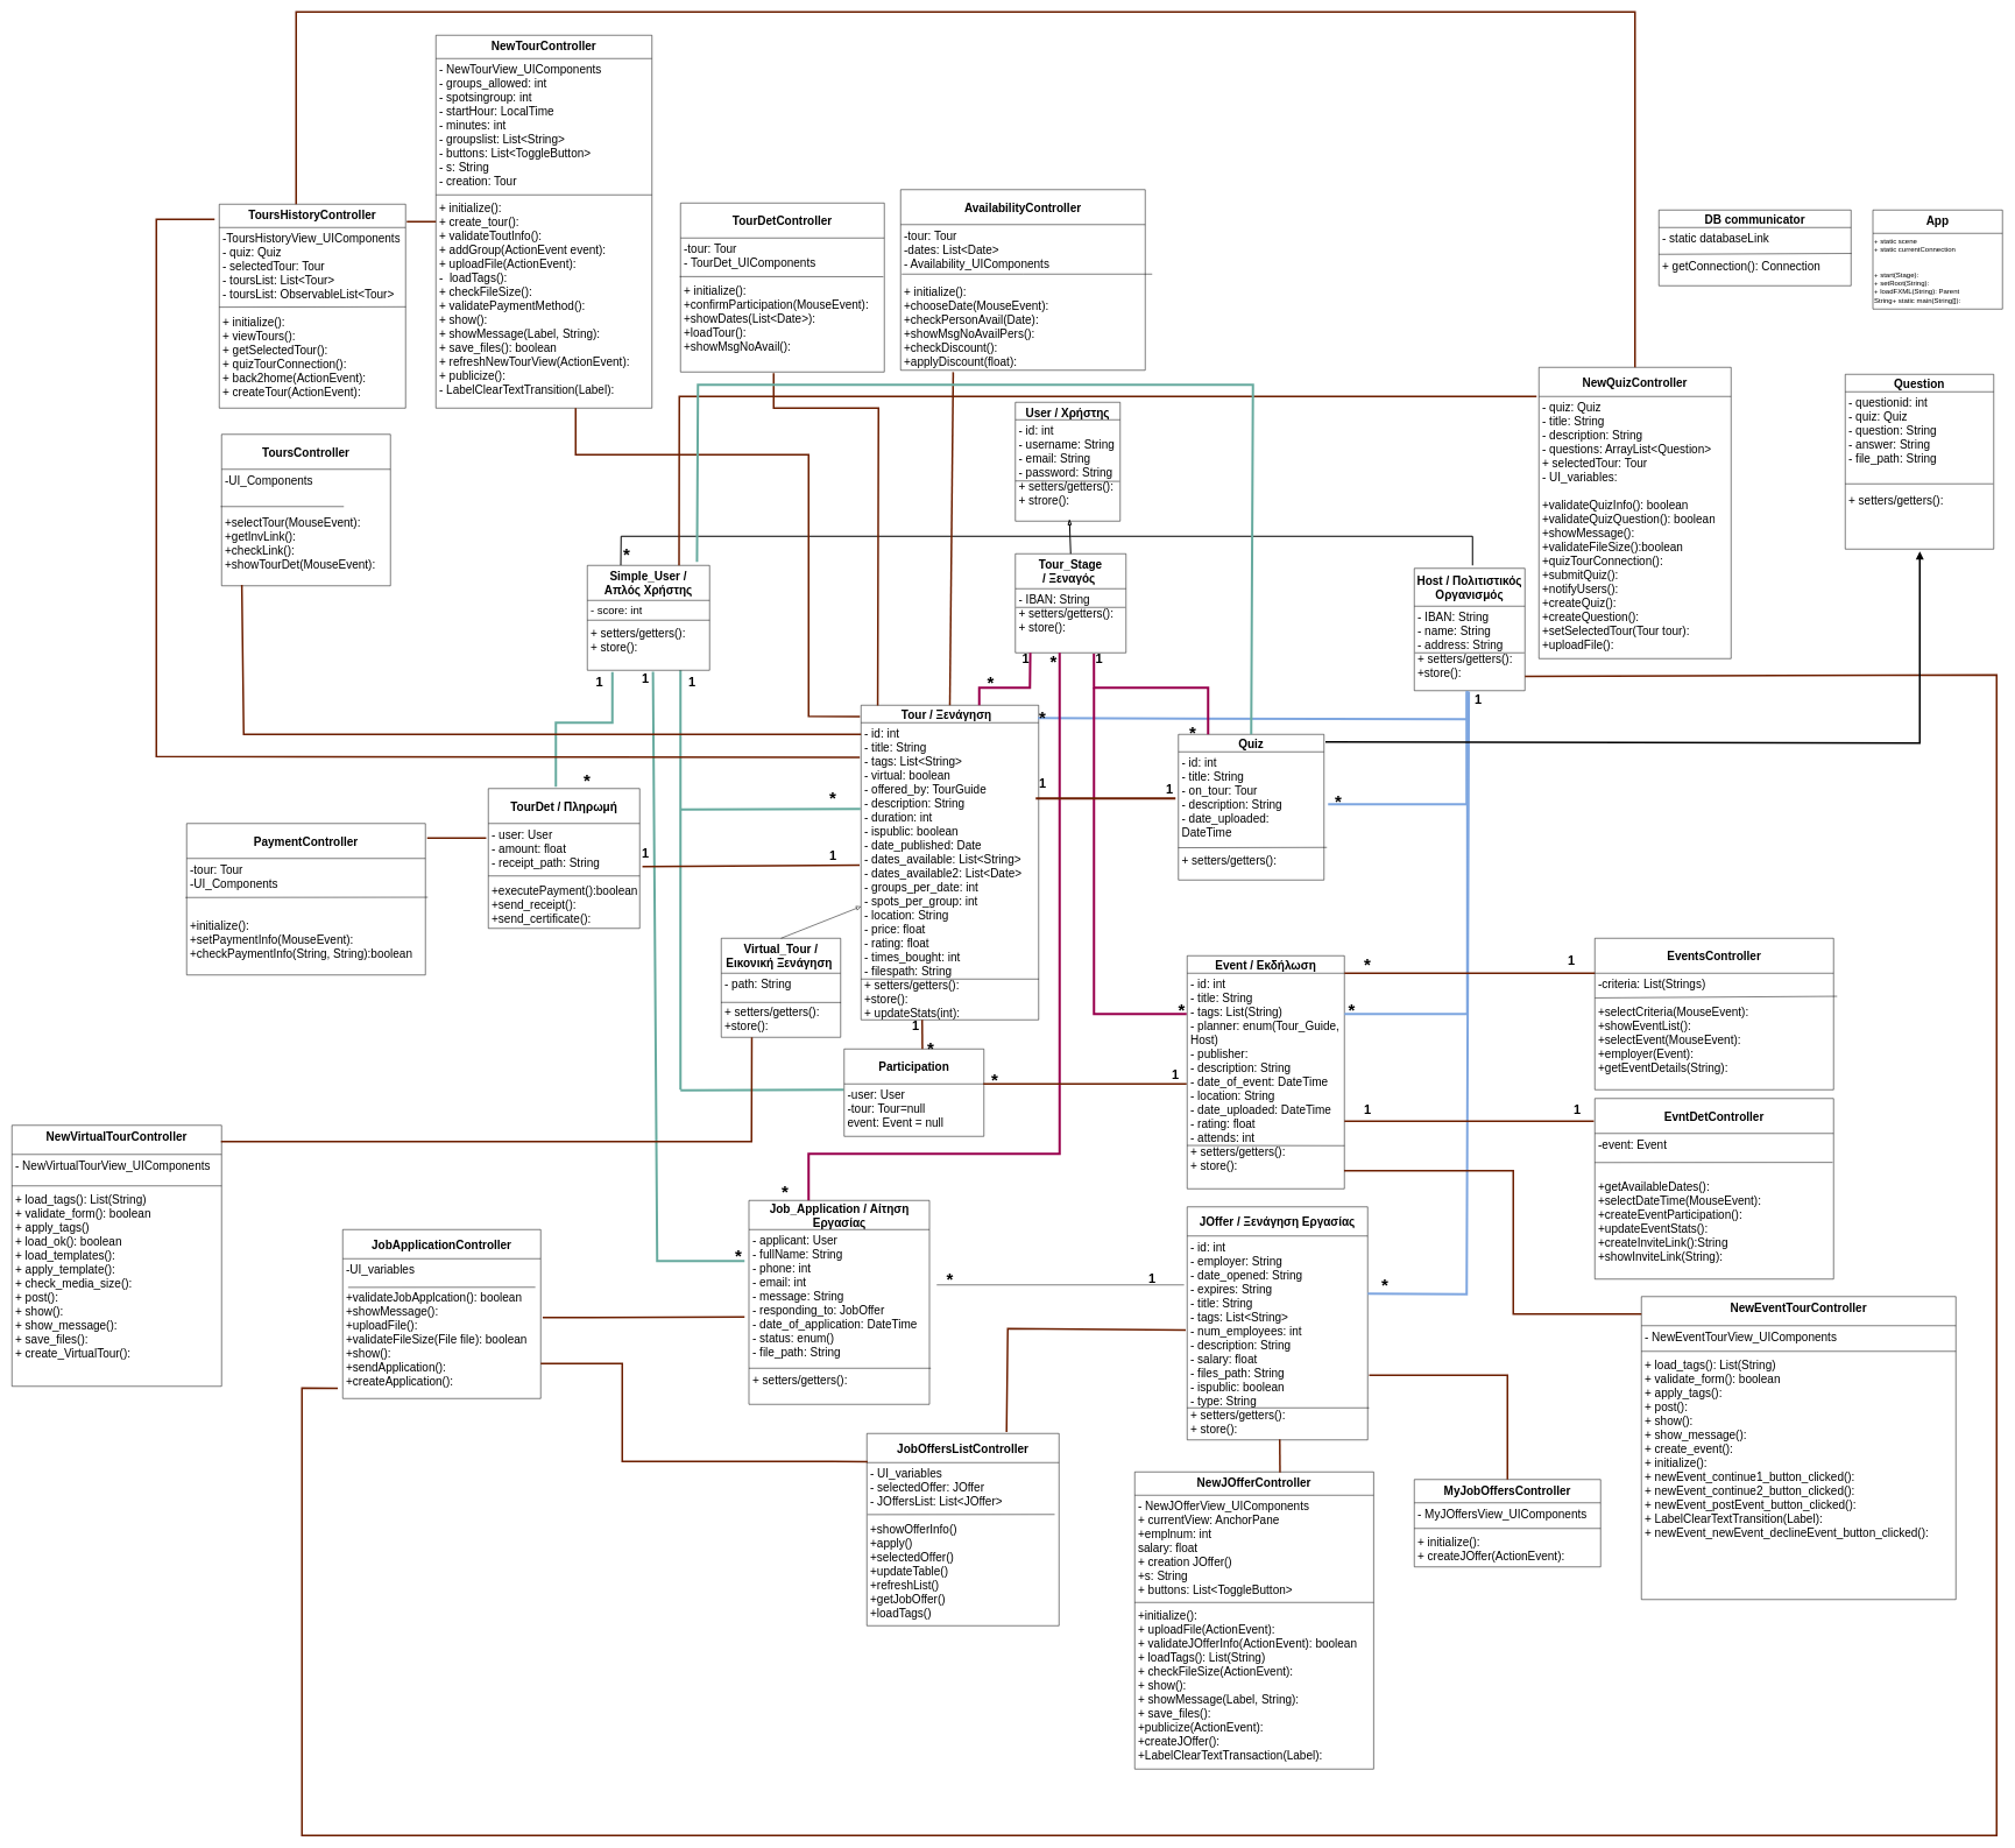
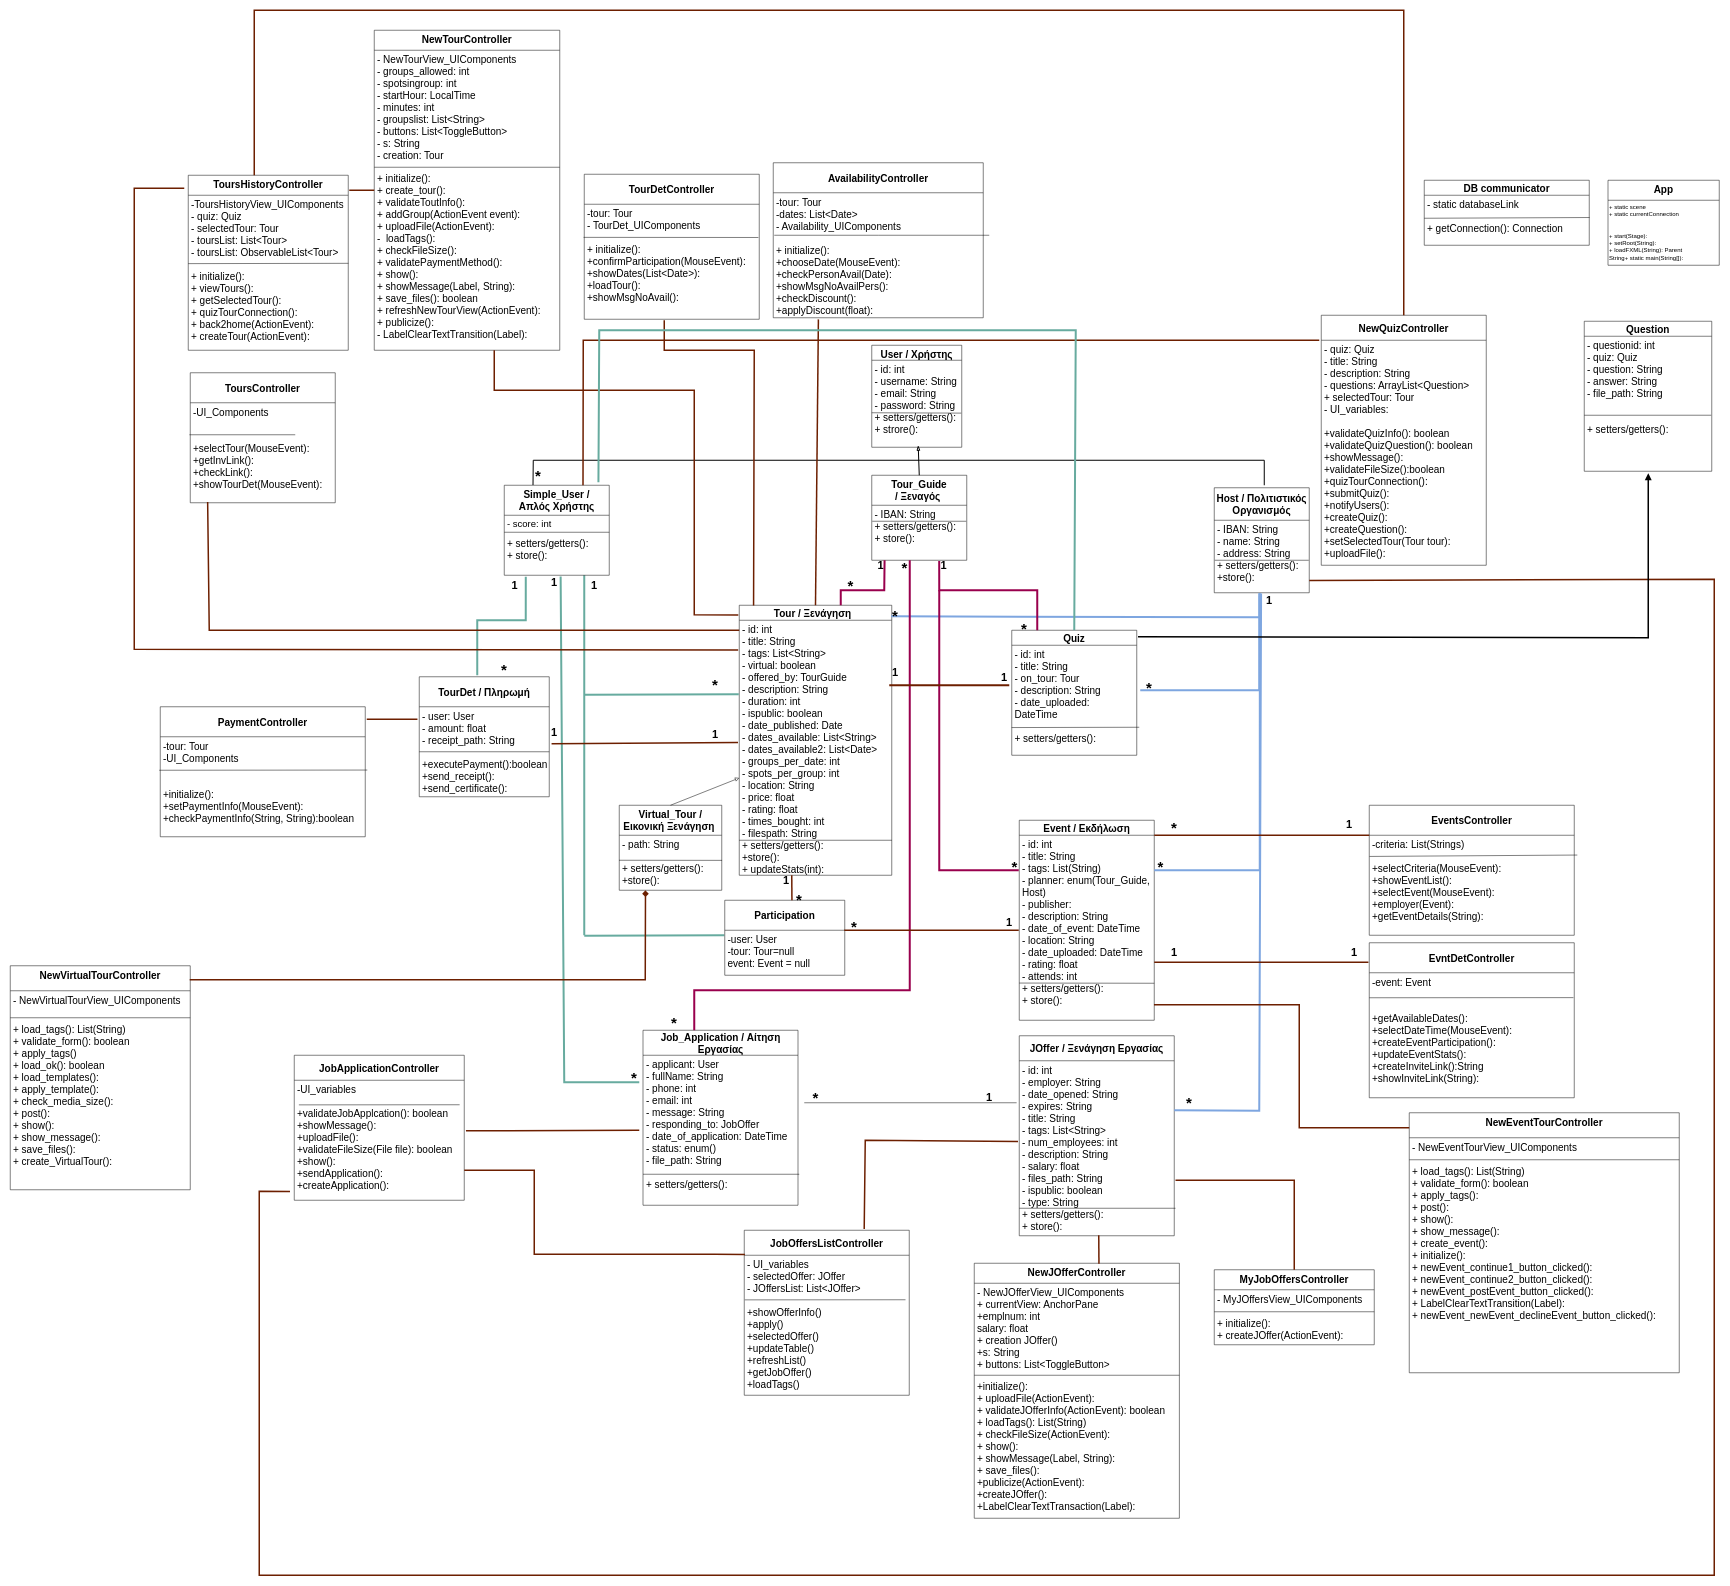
- <mxCell id="8" value="&lt;b style=&quot;font-size: 20px;&quot;&gt;Tour_Stage /&amp;nbsp;&lt;/b&gt;&lt;b style=&quot;border-color: var(--border-color);&quot;&gt;Ξεναγός&amp;nbsp;&lt;/b&gt;" style="swimlane;fontStyle=0;childLayout=stackLayout;horizontal=1;startSize=60;horizontalStack=0;resizeParent=1;resizeParentMax=0;resizeLast=0;collapsible=1;marginBottom=0;whiteSpace=wrap;html=1;verticalAlign=middle;fontSize=20;" parent="1" vertex="1"><mxGeometry x="1743" y="950" width="190" height="170" as="geometry" /></mxCell>
+ <mxCell id="8" value="&lt;b style=&quot;font-size: 20px;&quot;&gt;Tour_Guide /&amp;nbsp;&lt;/b&gt;&lt;b style=&quot;border-color: var(--border-color);&quot;&gt;Ξεναγός&amp;nbsp;&lt;/b&gt;" style="swimlane;fontStyle=0;childLayout=stackLayout;horizontal=1;startSize=60;horizontalStack=0;resizeParent=1;resizeParentMax=0;resizeLast=0;collapsible=1;marginBottom=0;whiteSpace=wrap;html=1;verticalAlign=middle;fontSize=20;" parent="1" vertex="1"><mxGeometry x="1743" y="950" width="190" height="170" as="geometry" /></mxCell>
- <mxCell id="153" value="" style="endArrow=none;html=1;rounded=0;strokeColor=#6D1F00;fillColor=#a0522d;strokeWidth=3;entryX=0.256;entryY=1.002;entryDx=0;entryDy=0;entryPerimeter=0;exitX=0.997;exitY=0.063;exitDx=0;exitDy=0;exitPerimeter=0;" parent="1" source="149" target="26" edge="1"><mxGeometry width="50" height="50" relative="1" as="geometry"><mxPoint x="378" y="1999.41" as="sourcePoint" /><mxPoint x="1238" y="1999.41" as="targetPoint" /><Array as="points"><mxPoint x="1290" y="1959" /></Array></mxGeometry></mxCell>
+ <mxCell id="153" value="" style="endArrow=diamond;html=1;rounded=0;strokeColor=#6D1F00;fillColor=#a0522d;strokeWidth=3;entryX=0.256;entryY=1.002;entryDx=0;entryDy=0;entryPerimeter=0;exitX=0.997;exitY=0.063;exitDx=0;exitDy=0;exitPerimeter=0;" parent="1" source="149" target="26" edge="1"><mxGeometry width="50" height="50" relative="1" as="geometry"><mxPoint x="378" y="1999.41" as="sourcePoint" /><mxPoint x="1238" y="1999.41" as="targetPoint" /><Array as="points"><mxPoint x="1290" y="1959" /></Array></mxGeometry></mxCell>
